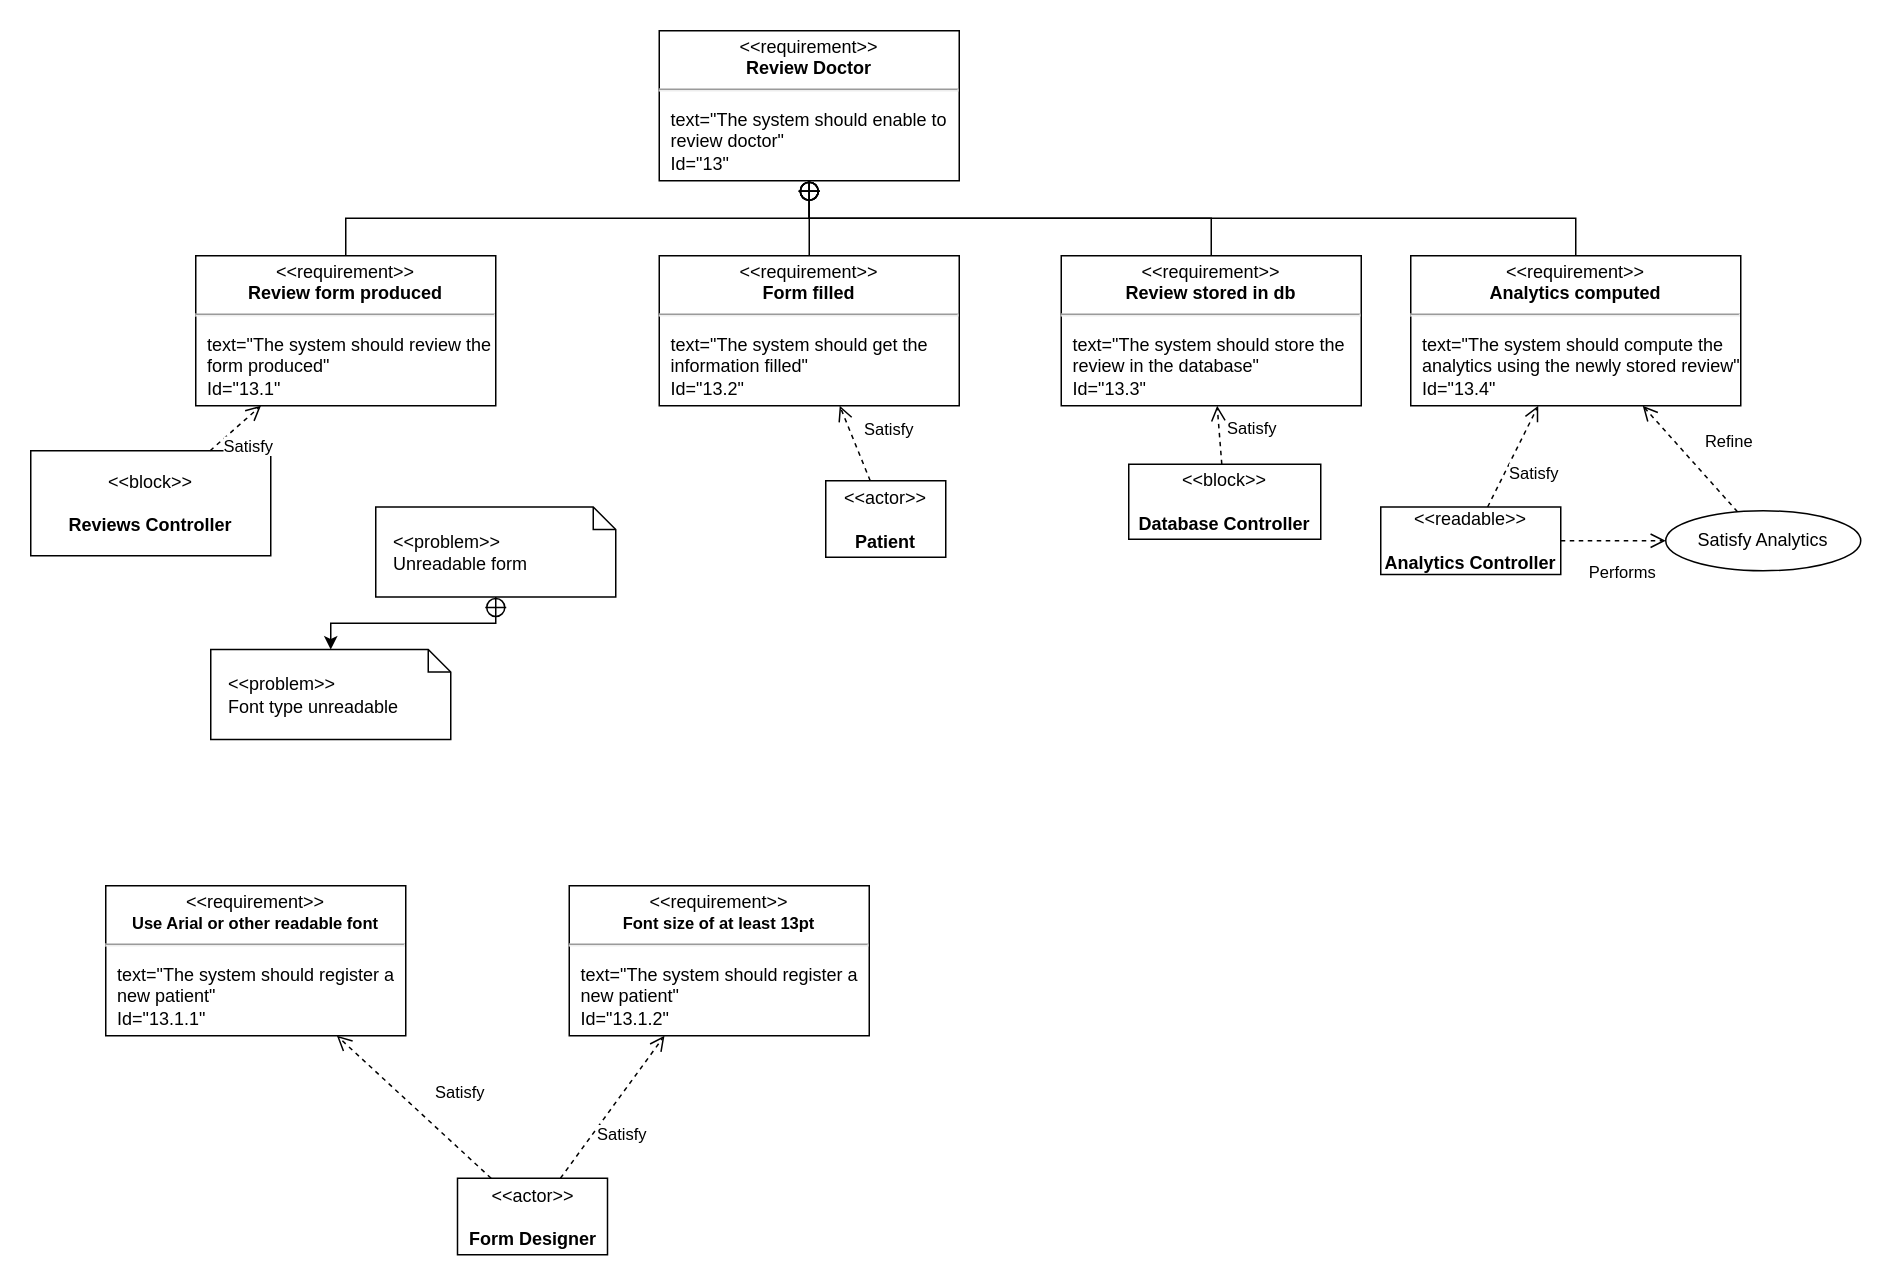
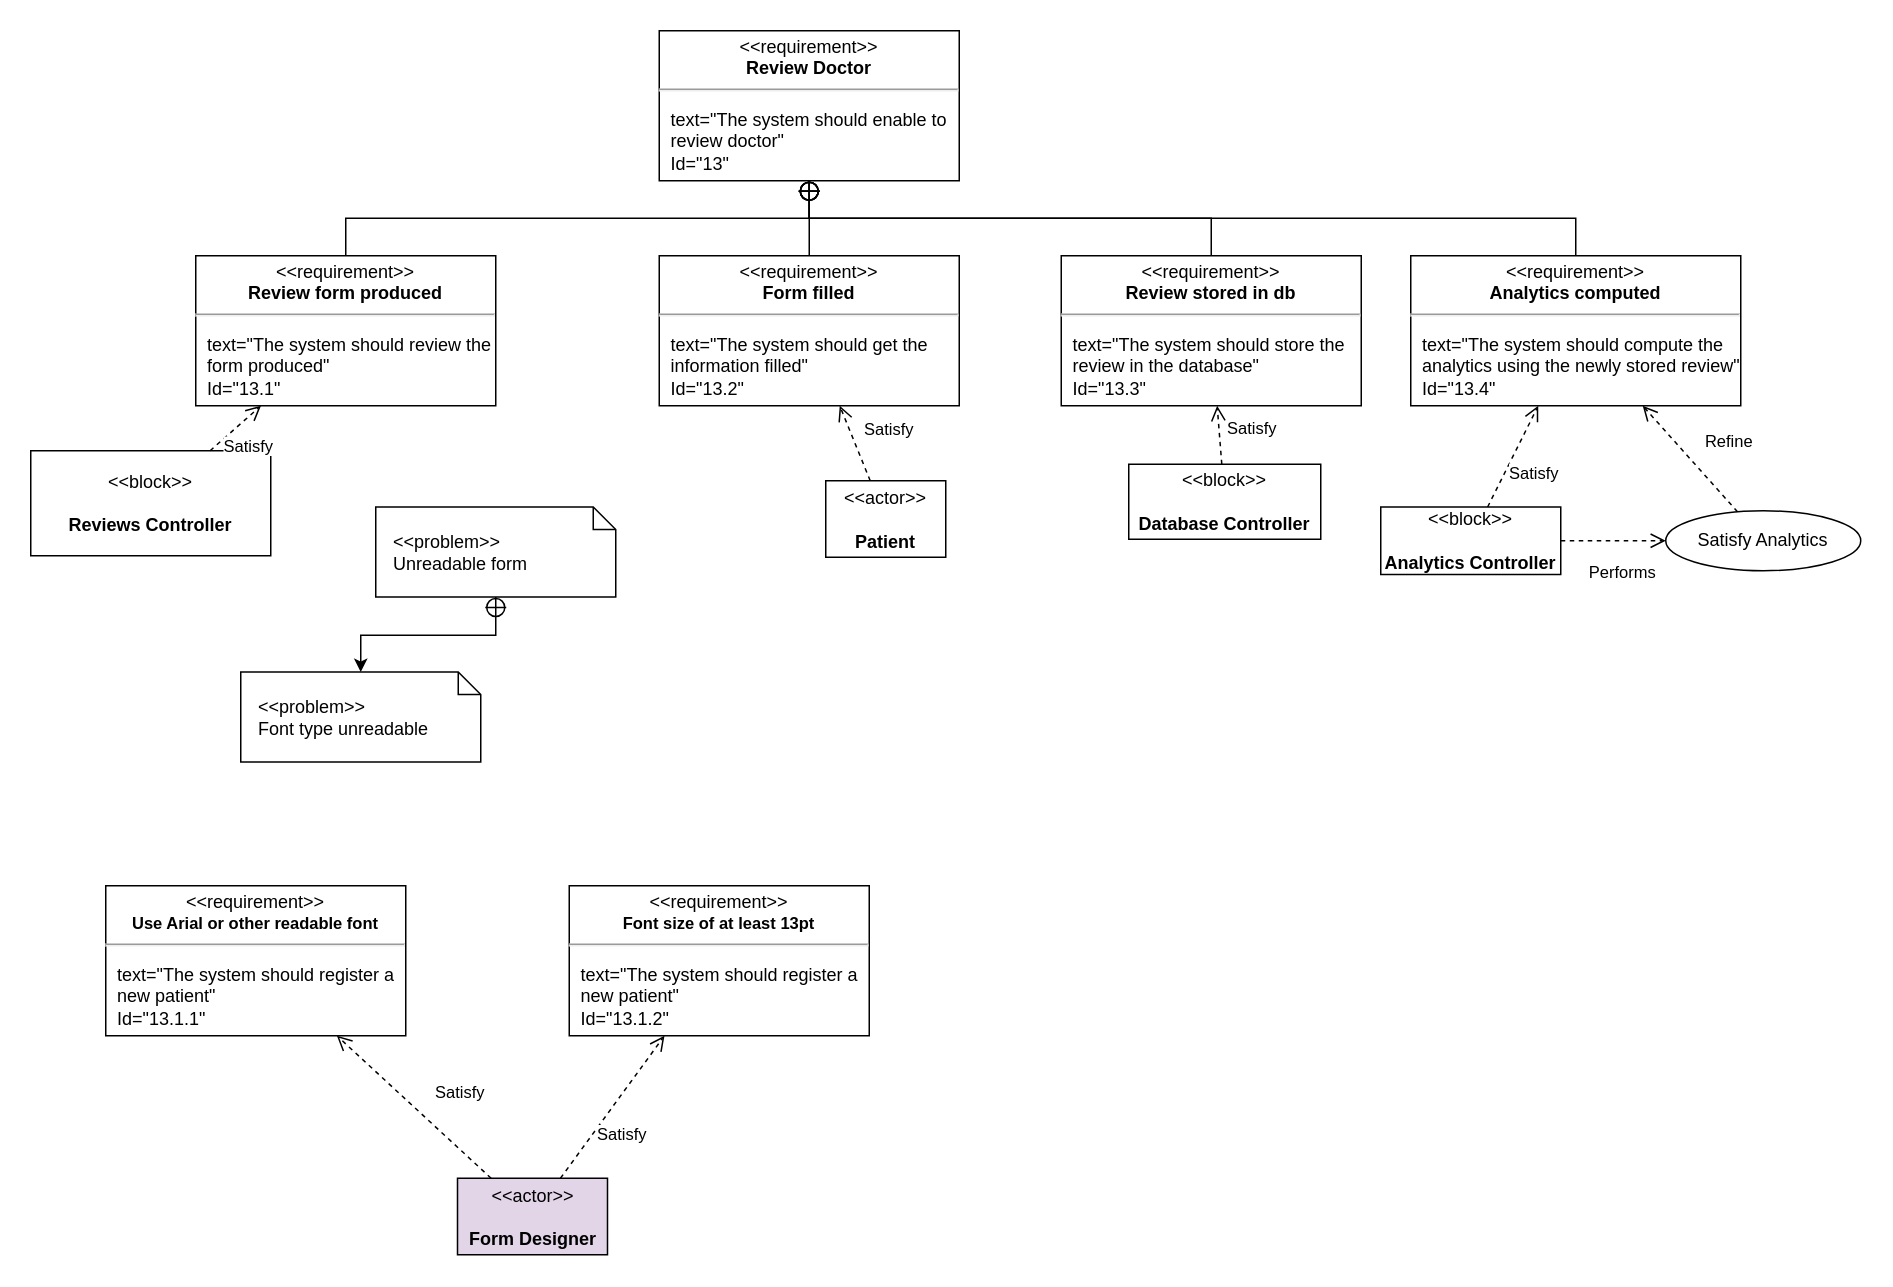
- <mxCell id="10" value="&amp;lt;&amp;lt;readable&amp;gt;&amp;gt;&lt;br&gt;&lt;br&gt;&lt;b&gt;Analytics Controller&lt;/b&gt;" style="html=1;align=center;verticalAlign=middle;dashed=0;whiteSpace=wrap;" vertex="1" parent="1"><mxGeometry x="920" y="337.5" width="120" height="45" as="geometry" /></mxCell>
+ <mxCell id="10" value="&amp;lt;&amp;lt;block&amp;gt;&amp;gt;&lt;br&gt;&lt;br&gt;&lt;b&gt;Analytics Controller&lt;/b&gt;" style="html=1;align=center;verticalAlign=middle;dashed=0;whiteSpace=wrap;" vertex="1" parent="1"><mxGeometry x="920" y="337.5" width="120" height="45" as="geometry" /></mxCell>
- <mxCell id="28" value="&amp;lt;&amp;lt;problem&amp;gt;&amp;gt;&lt;br&gt;Font type unreadable" style="shape=note;size=15;align=left;spacingLeft=10;html=1;whiteSpace=wrap;" vertex="1" parent="1"><mxGeometry x="140" y="432.5" width="160" height="60" as="geometry" /></mxCell>
+ <mxCell id="28" value="&amp;lt;&amp;lt;problem&amp;gt;&amp;gt;&lt;br&gt;Font type unreadable" style="shape=note;size=15;align=left;spacingLeft=10;html=1;whiteSpace=wrap;" vertex="1" parent="1"><mxGeometry x="160" y="447.5" width="160" height="60" as="geometry" /></mxCell>
- <mxCell id="22" value="&amp;lt;&amp;lt;actor&amp;gt;&amp;gt;&lt;br&gt;&lt;br&gt;&lt;b&gt;Form Designer&lt;/b&gt;" style="html=1;align=center;verticalAlign=middle;dashed=0;whiteSpace=wrap;" vertex="1" parent="1"><mxGeometry x="304.5" y="785" width="100" height="51" as="geometry" /></mxCell>
+ <mxCell id="22" value="&amp;lt;&amp;lt;actor&amp;gt;&amp;gt;&lt;br&gt;&lt;br&gt;&lt;b&gt;Form Designer&lt;/b&gt;" style="html=1;align=center;verticalAlign=middle;dashed=0;whiteSpace=wrap;fillColor=#e1d5e7;" vertex="1" parent="1"><mxGeometry x="304.5" y="785" width="100" height="51" as="geometry" /></mxCell>
